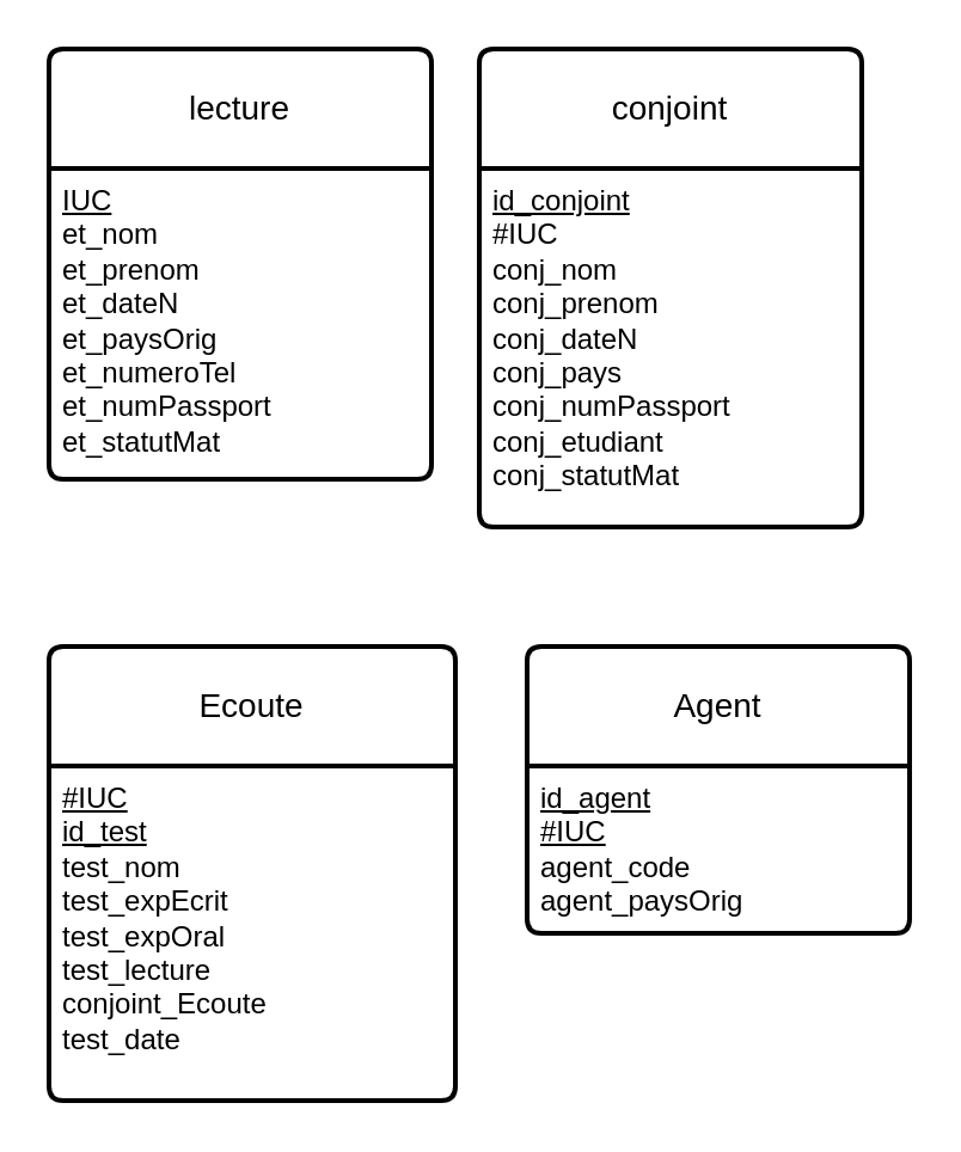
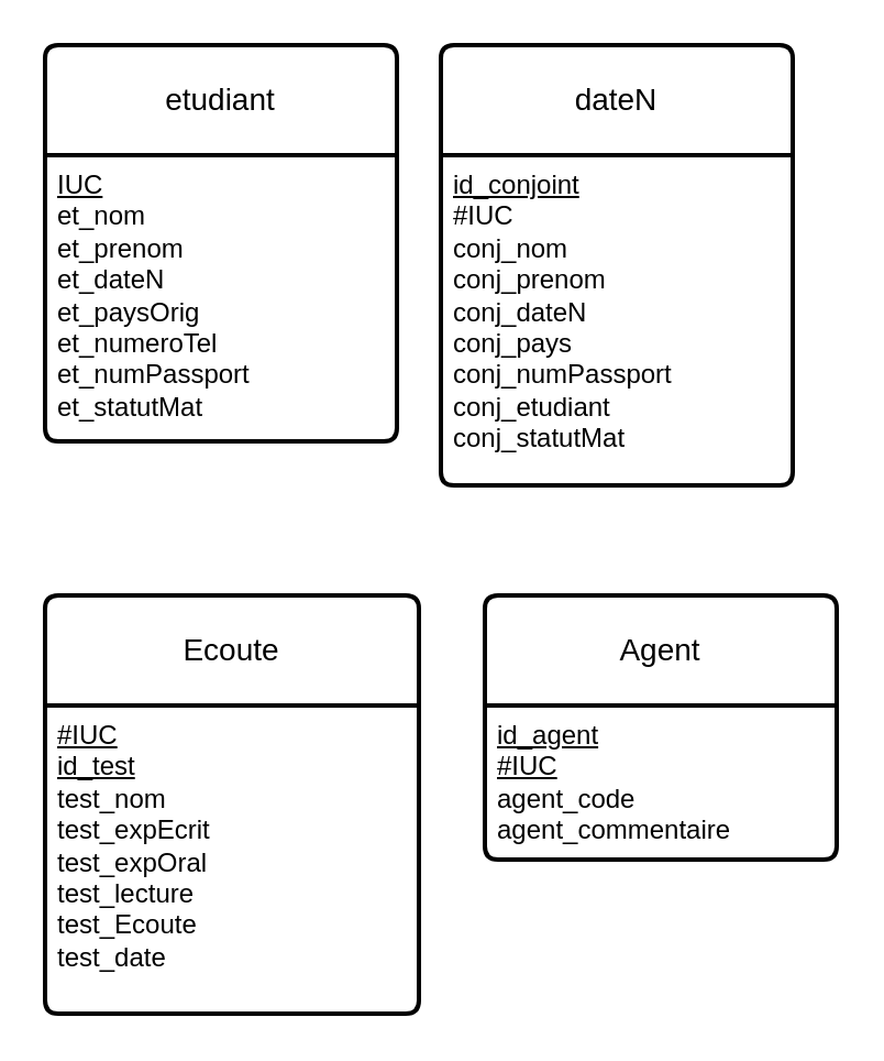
- <mxCell id="2" value="lecture" style="swimlane;childLayout=stackLayout;horizontal=1;startSize=50;horizontalStack=0;rounded=1;fontSize=14;fontStyle=0;strokeWidth=2;resizeParent=0;resizeLast=1;shadow=0;dashed=0;align=center;arcSize=4;whiteSpace=wrap;html=1;" vertex="1" parent="1"><mxGeometry x="20" y="20" width="160" height="180" as="geometry" /></mxCell>
+ <mxCell id="2" value="etudiant" style="swimlane;childLayout=stackLayout;horizontal=1;startSize=50;horizontalStack=0;rounded=1;fontSize=14;fontStyle=0;strokeWidth=2;resizeParent=0;resizeLast=1;shadow=0;dashed=0;align=center;arcSize=4;whiteSpace=wrap;html=1;" vertex="1" parent="1"><mxGeometry x="20" y="20" width="160" height="180" as="geometry" /></mxCell>
- <mxCell id="4" value="conjoint" style="swimlane;childLayout=stackLayout;horizontal=1;startSize=50;horizontalStack=0;rounded=1;fontSize=14;fontStyle=0;strokeWidth=2;resizeParent=0;resizeLast=1;shadow=0;dashed=0;align=center;arcSize=4;whiteSpace=wrap;html=1;" vertex="1" parent="1"><mxGeometry x="200" y="20" width="160" height="200" as="geometry" /></mxCell>
+ <mxCell id="4" value="dateN" style="swimlane;childLayout=stackLayout;horizontal=1;startSize=50;horizontalStack=0;rounded=1;fontSize=14;fontStyle=0;strokeWidth=2;resizeParent=0;resizeLast=1;shadow=0;dashed=0;align=center;arcSize=4;whiteSpace=wrap;html=1;" vertex="1" parent="1"><mxGeometry x="200" y="20" width="160" height="200" as="geometry" /></mxCell>
- <mxCell id="9" value="&lt;u&gt;id_agent&lt;/u&gt;&lt;br&gt;&lt;u&gt;#IUC&lt;br&gt;&lt;/u&gt;agent_code&lt;br&gt;agent_paysOrig" style="align=left;strokeColor=none;fillColor=none;spacingLeft=4;fontSize=12;verticalAlign=top;resizable=0;rotatable=0;part=1;html=1;" vertex="1" parent="8"><mxGeometry y="50" width="160" height="70" as="geometry" /></mxCell>
+ <mxCell id="9" value="&lt;u&gt;id_agent&lt;/u&gt;&lt;br&gt;&lt;u&gt;#IUC&lt;br&gt;&lt;/u&gt;agent_code&lt;br&gt;agent_commentaire" style="align=left;strokeColor=none;fillColor=none;spacingLeft=4;fontSize=12;verticalAlign=top;resizable=0;rotatable=0;part=1;html=1;" vertex="1" parent="8"><mxGeometry y="50" width="160" height="70" as="geometry" /></mxCell>
- <mxCell id="7" value="&lt;u&gt;#IUC&lt;/u&gt;&lt;br&gt;&lt;u&gt;id_test&lt;/u&gt;&lt;br&gt;test_nom&lt;br&gt;test_expEcrit&lt;br&gt;test_expOral&lt;br&gt;test_lecture&lt;br&gt;conjoint_Ecoute&lt;br&gt;test_date&lt;div&gt;&lt;br&gt;&lt;/div&gt;" style="align=left;strokeColor=none;fillColor=none;spacingLeft=4;fontSize=12;verticalAlign=top;resizable=0;rotatable=0;part=1;html=1;" vertex="1" parent="6"><mxGeometry y="50" width="170" height="140" as="geometry" /></mxCell>
+ <mxCell id="7" value="&lt;u&gt;#IUC&lt;/u&gt;&lt;br&gt;&lt;u&gt;id_test&lt;/u&gt;&lt;br&gt;test_nom&lt;br&gt;test_expEcrit&lt;br&gt;test_expOral&lt;br&gt;test_lecture&lt;br&gt;test_Ecoute&lt;br&gt;test_date&lt;div&gt;&lt;br&gt;&lt;/div&gt;" style="align=left;strokeColor=none;fillColor=none;spacingLeft=4;fontSize=12;verticalAlign=top;resizable=0;rotatable=0;part=1;html=1;" vertex="1" parent="6"><mxGeometry y="50" width="170" height="140" as="geometry" /></mxCell>
